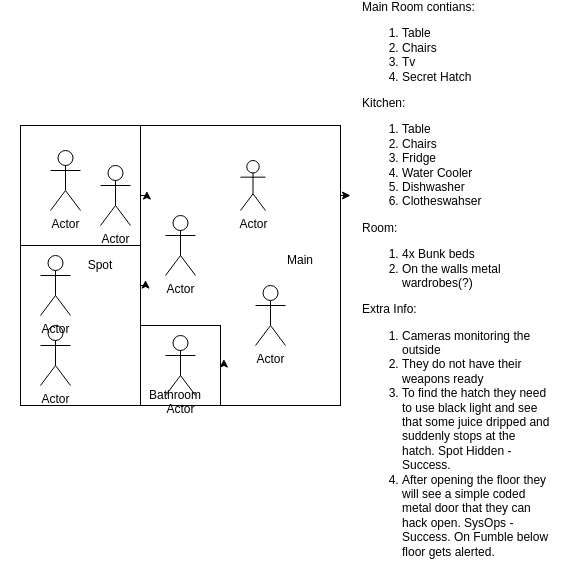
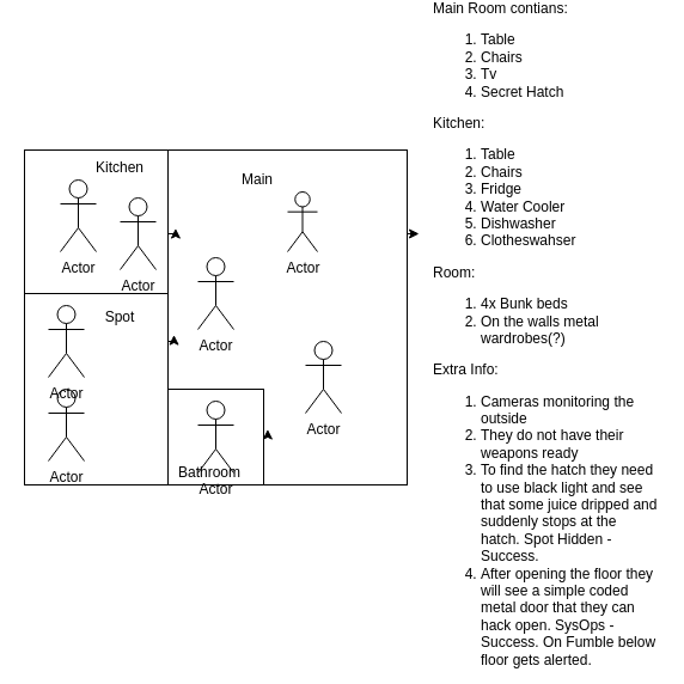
+ <mxCell id="18" value="Kitchen" style="text;html=1;strokeColor=none;fillColor=none;align=center;verticalAlign=middle;whiteSpace=wrap;rounded=0;" parent="1" vertex="1"><mxGeometry x="80" y="25" width="40" height="20" as="geometry" /></mxCell>
- <mxCell id="19" value="Main" style="text;html=1;strokeColor=none;fillColor=none;align=center;verticalAlign=middle;whiteSpace=wrap;rounded=0;" parent="1" vertex="1"><mxGeometry x="280" y="145" width="40" height="20" as="geometry" /></mxCell>
+ <mxCell id="19" value="Main" style="text;html=1;strokeColor=none;fillColor=none;align=center;verticalAlign=middle;whiteSpace=wrap;rounded=0;" parent="1" vertex="1"><mxGeometry x="195" y="35" width="40" height="20" as="geometry" /></mxCell>
